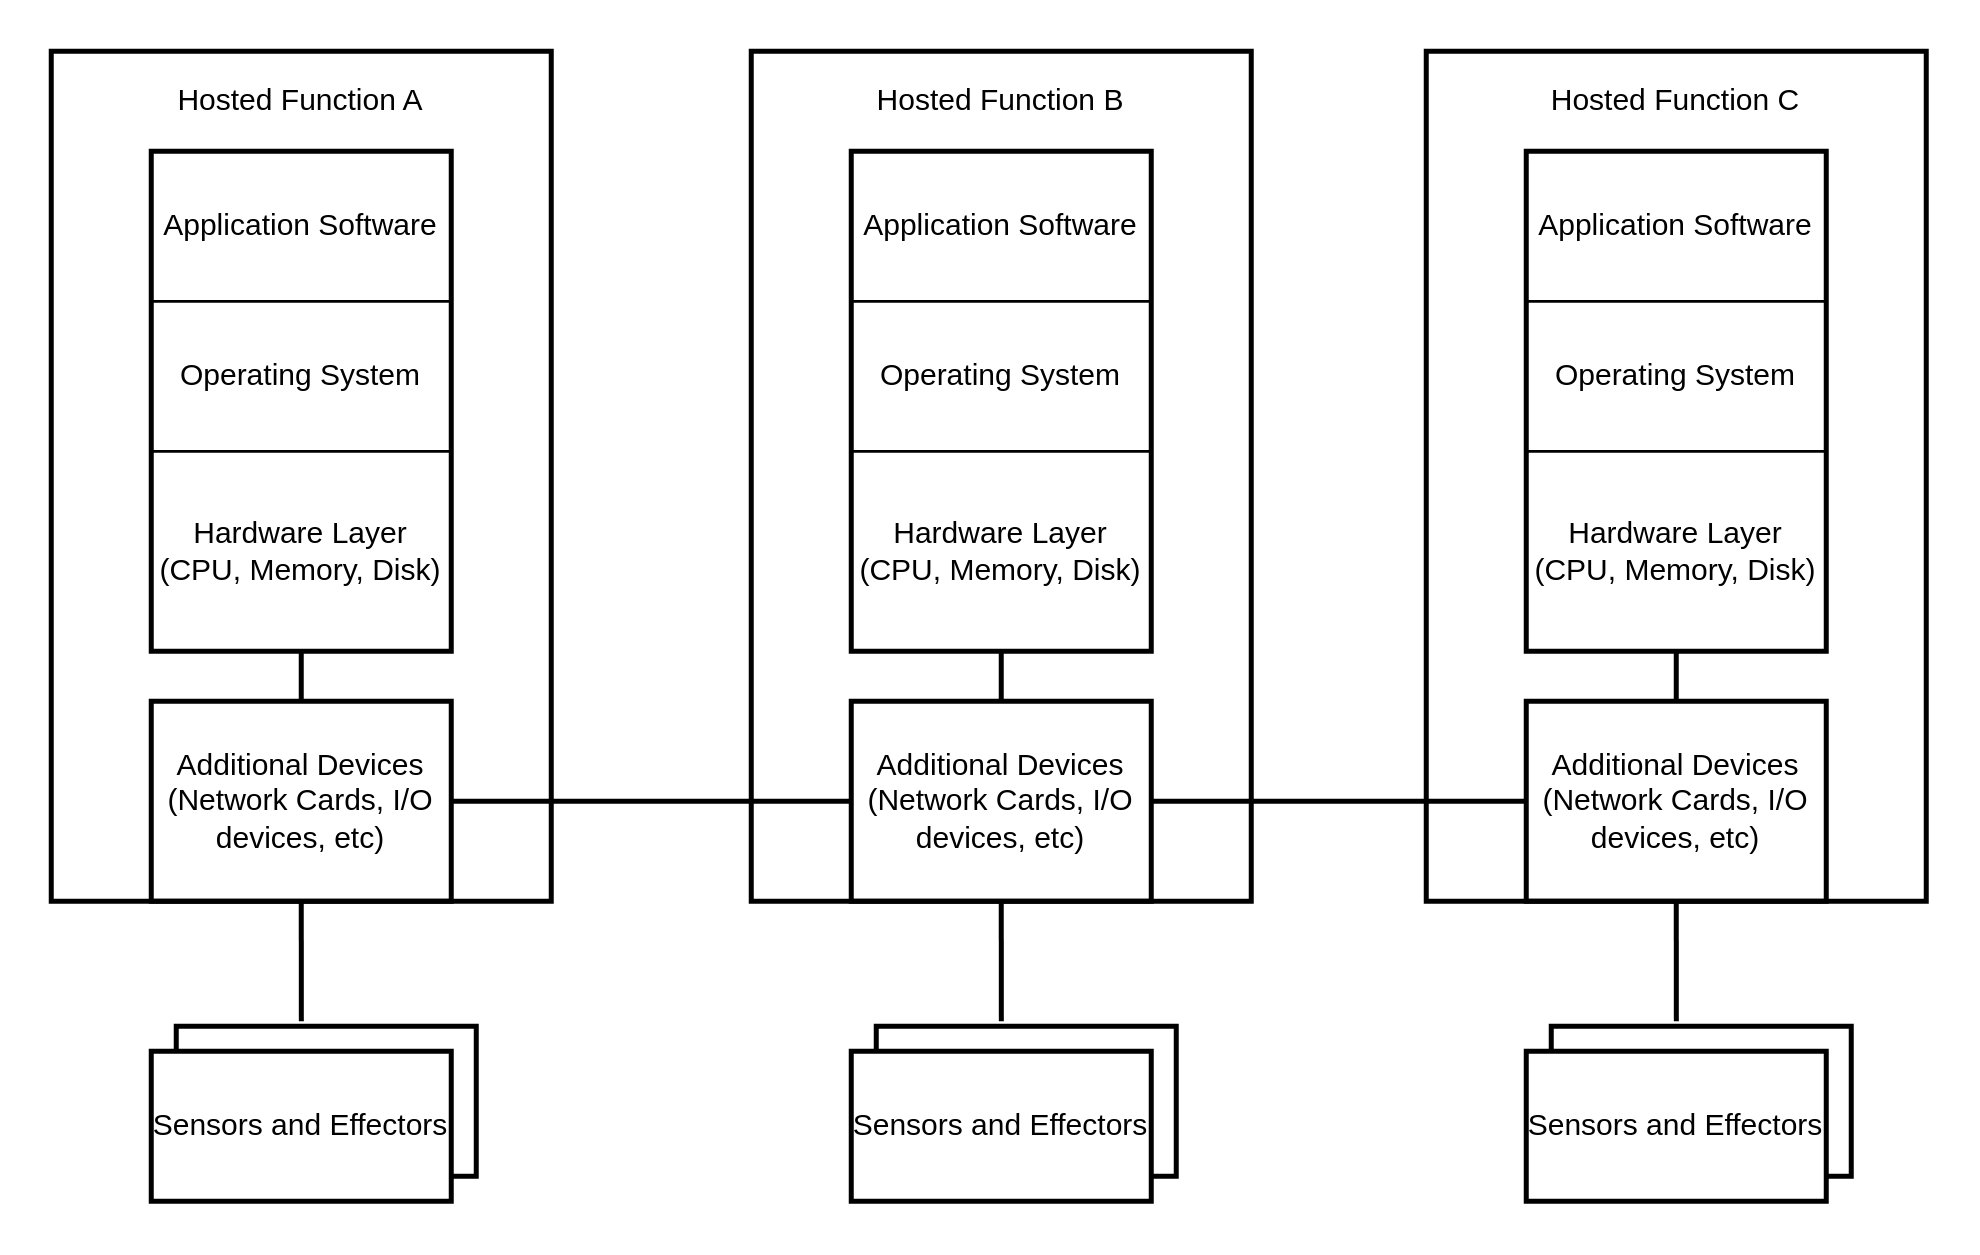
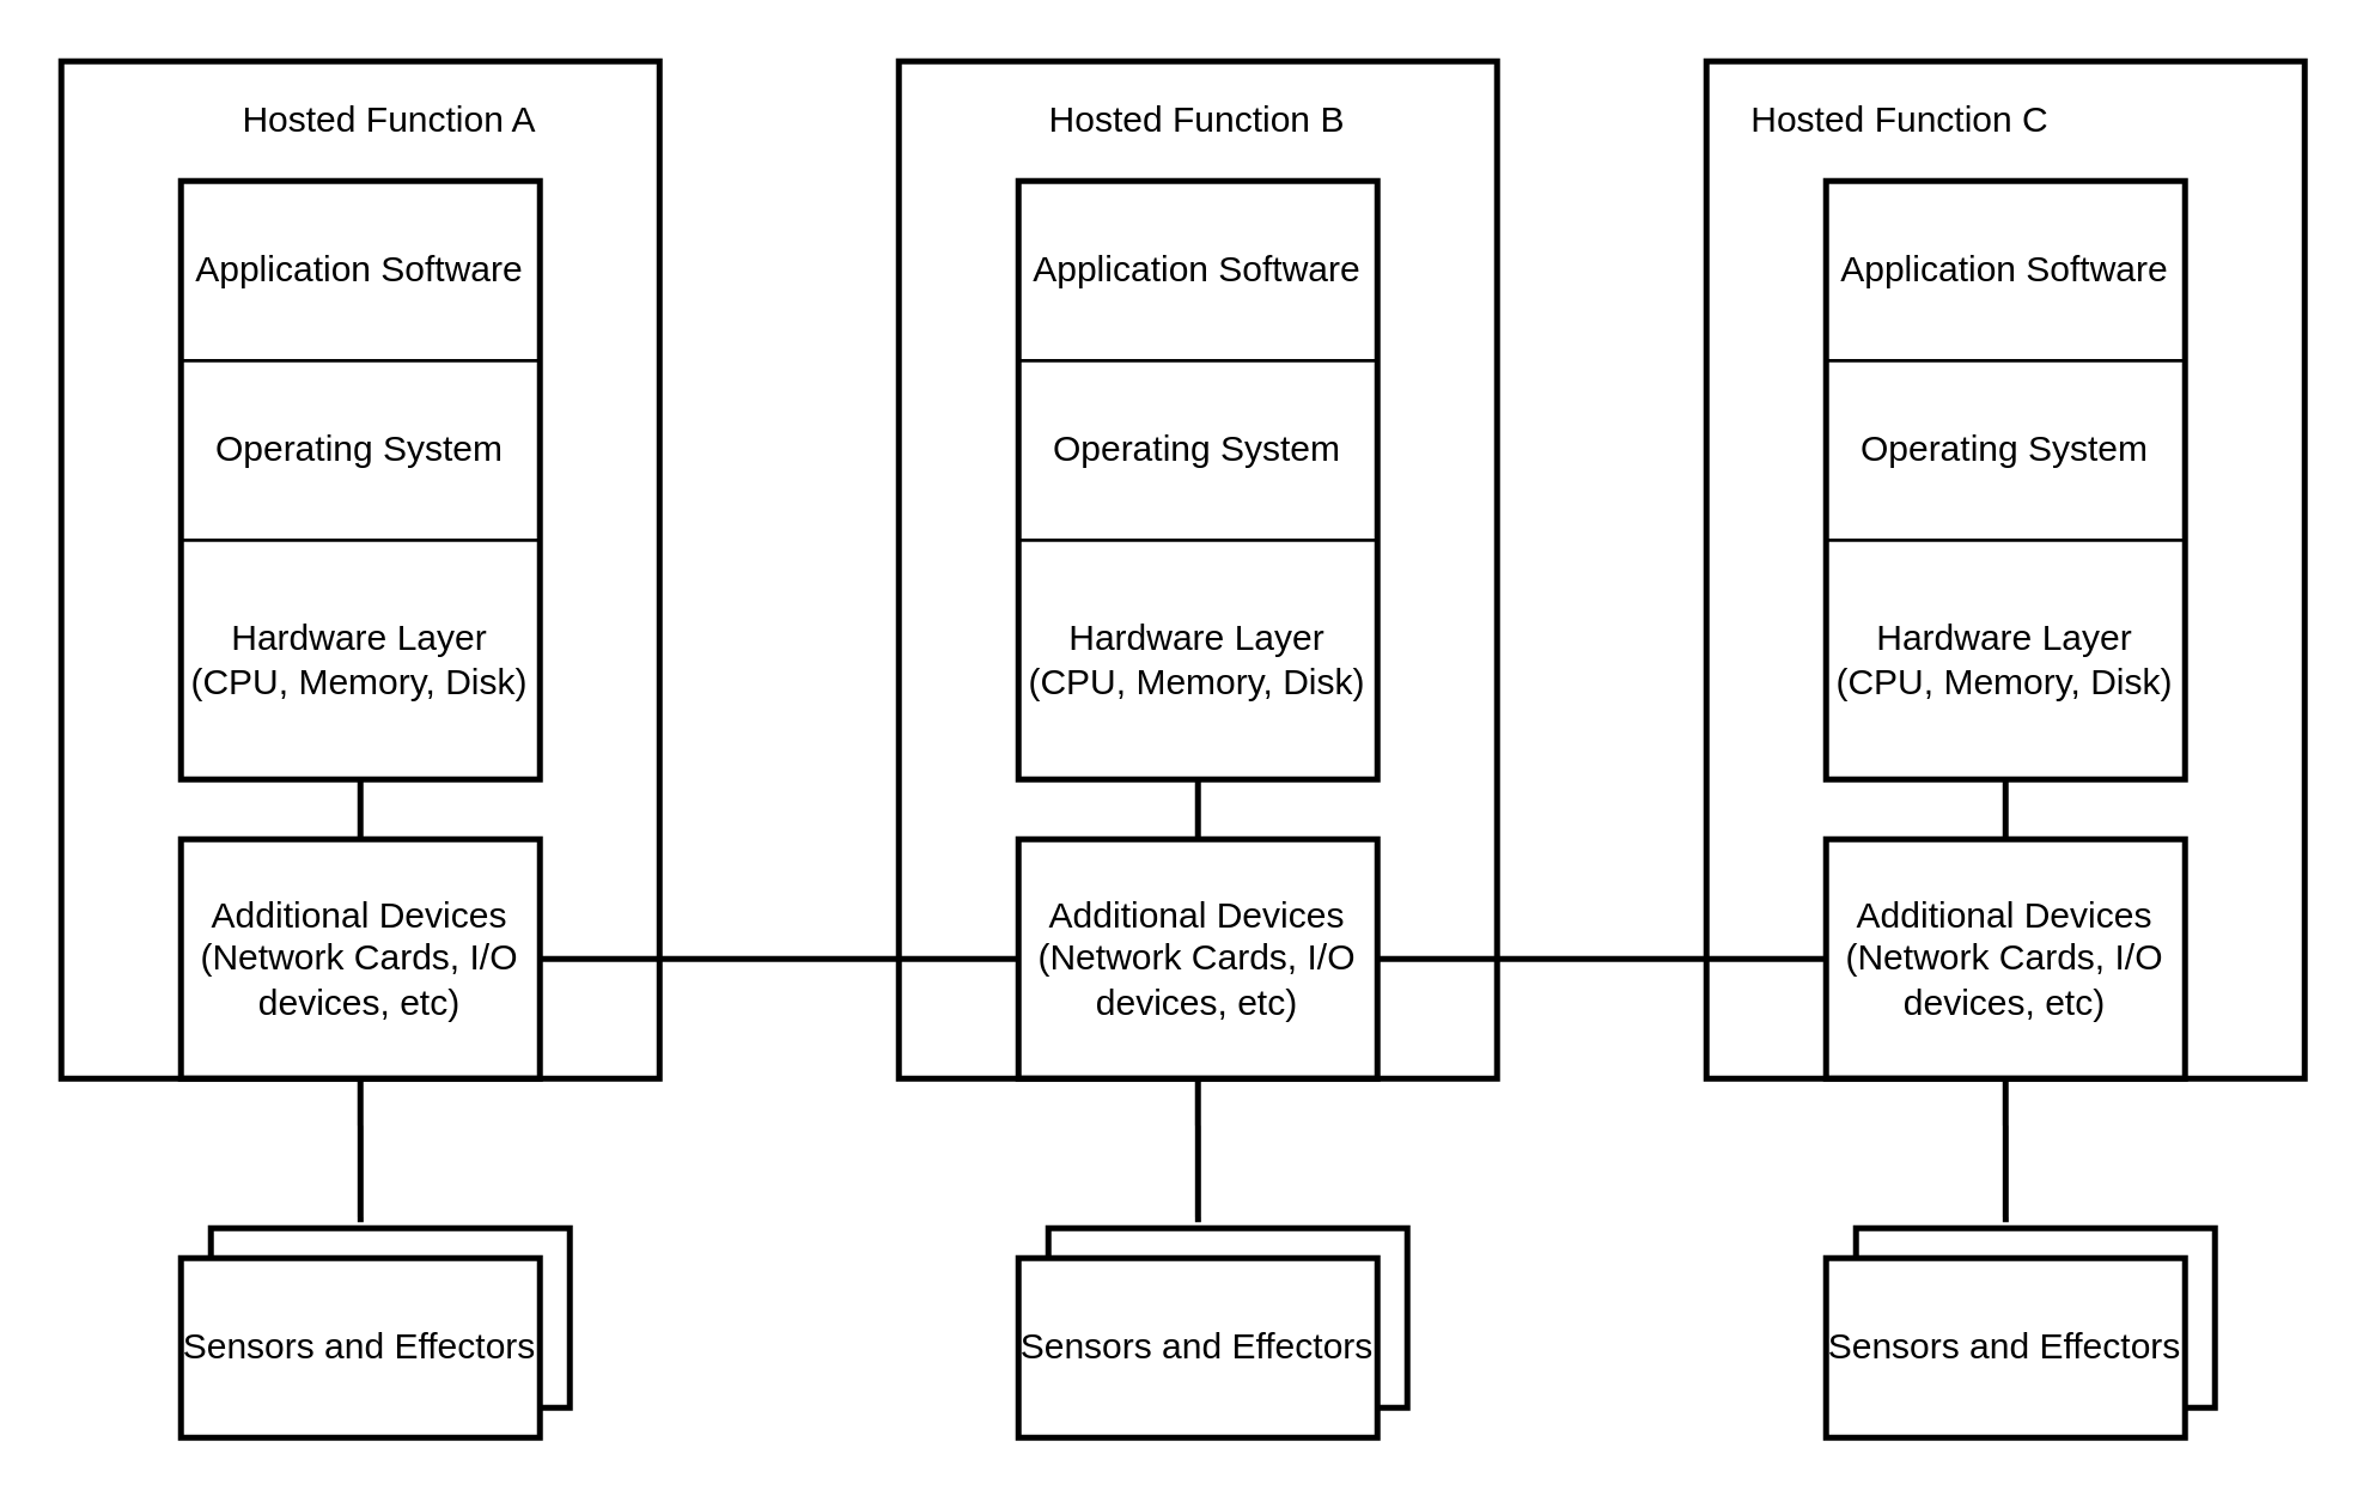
- <mxCell id="13" value="Hosted Function A" style="text;html=1;strokeColor=none;fillColor=none;align=center;verticalAlign=middle;whiteSpace=wrap;rounded=0;" vertex="1" parent="1"><mxGeometry x="60" y="30" width="120" height="20" as="geometry" /></mxCell>
+ <mxCell id="13" value="Hosted Function A" style="text;html=1;strokeColor=none;fillColor=none;align=center;verticalAlign=middle;whiteSpace=wrap;rounded=0;" vertex="1" parent="1"><mxGeometry x="70" y="30" width="120" height="20" as="geometry" /></mxCell>
- <mxCell id="36" value="Hosted Function C" style="text;html=1;strokeColor=none;fillColor=none;align=center;verticalAlign=middle;whiteSpace=wrap;rounded=0;" vertex="1" parent="1"><mxGeometry x="610" y="30" width="120" height="20" as="geometry" /></mxCell>
+ <mxCell id="36" value="Hosted Function C" style="text;html=1;strokeColor=none;fillColor=none;align=center;verticalAlign=middle;whiteSpace=wrap;rounded=0;" vertex="1" parent="1"><mxGeometry x="575" y="30" width="120" height="20" as="geometry" /></mxCell>
